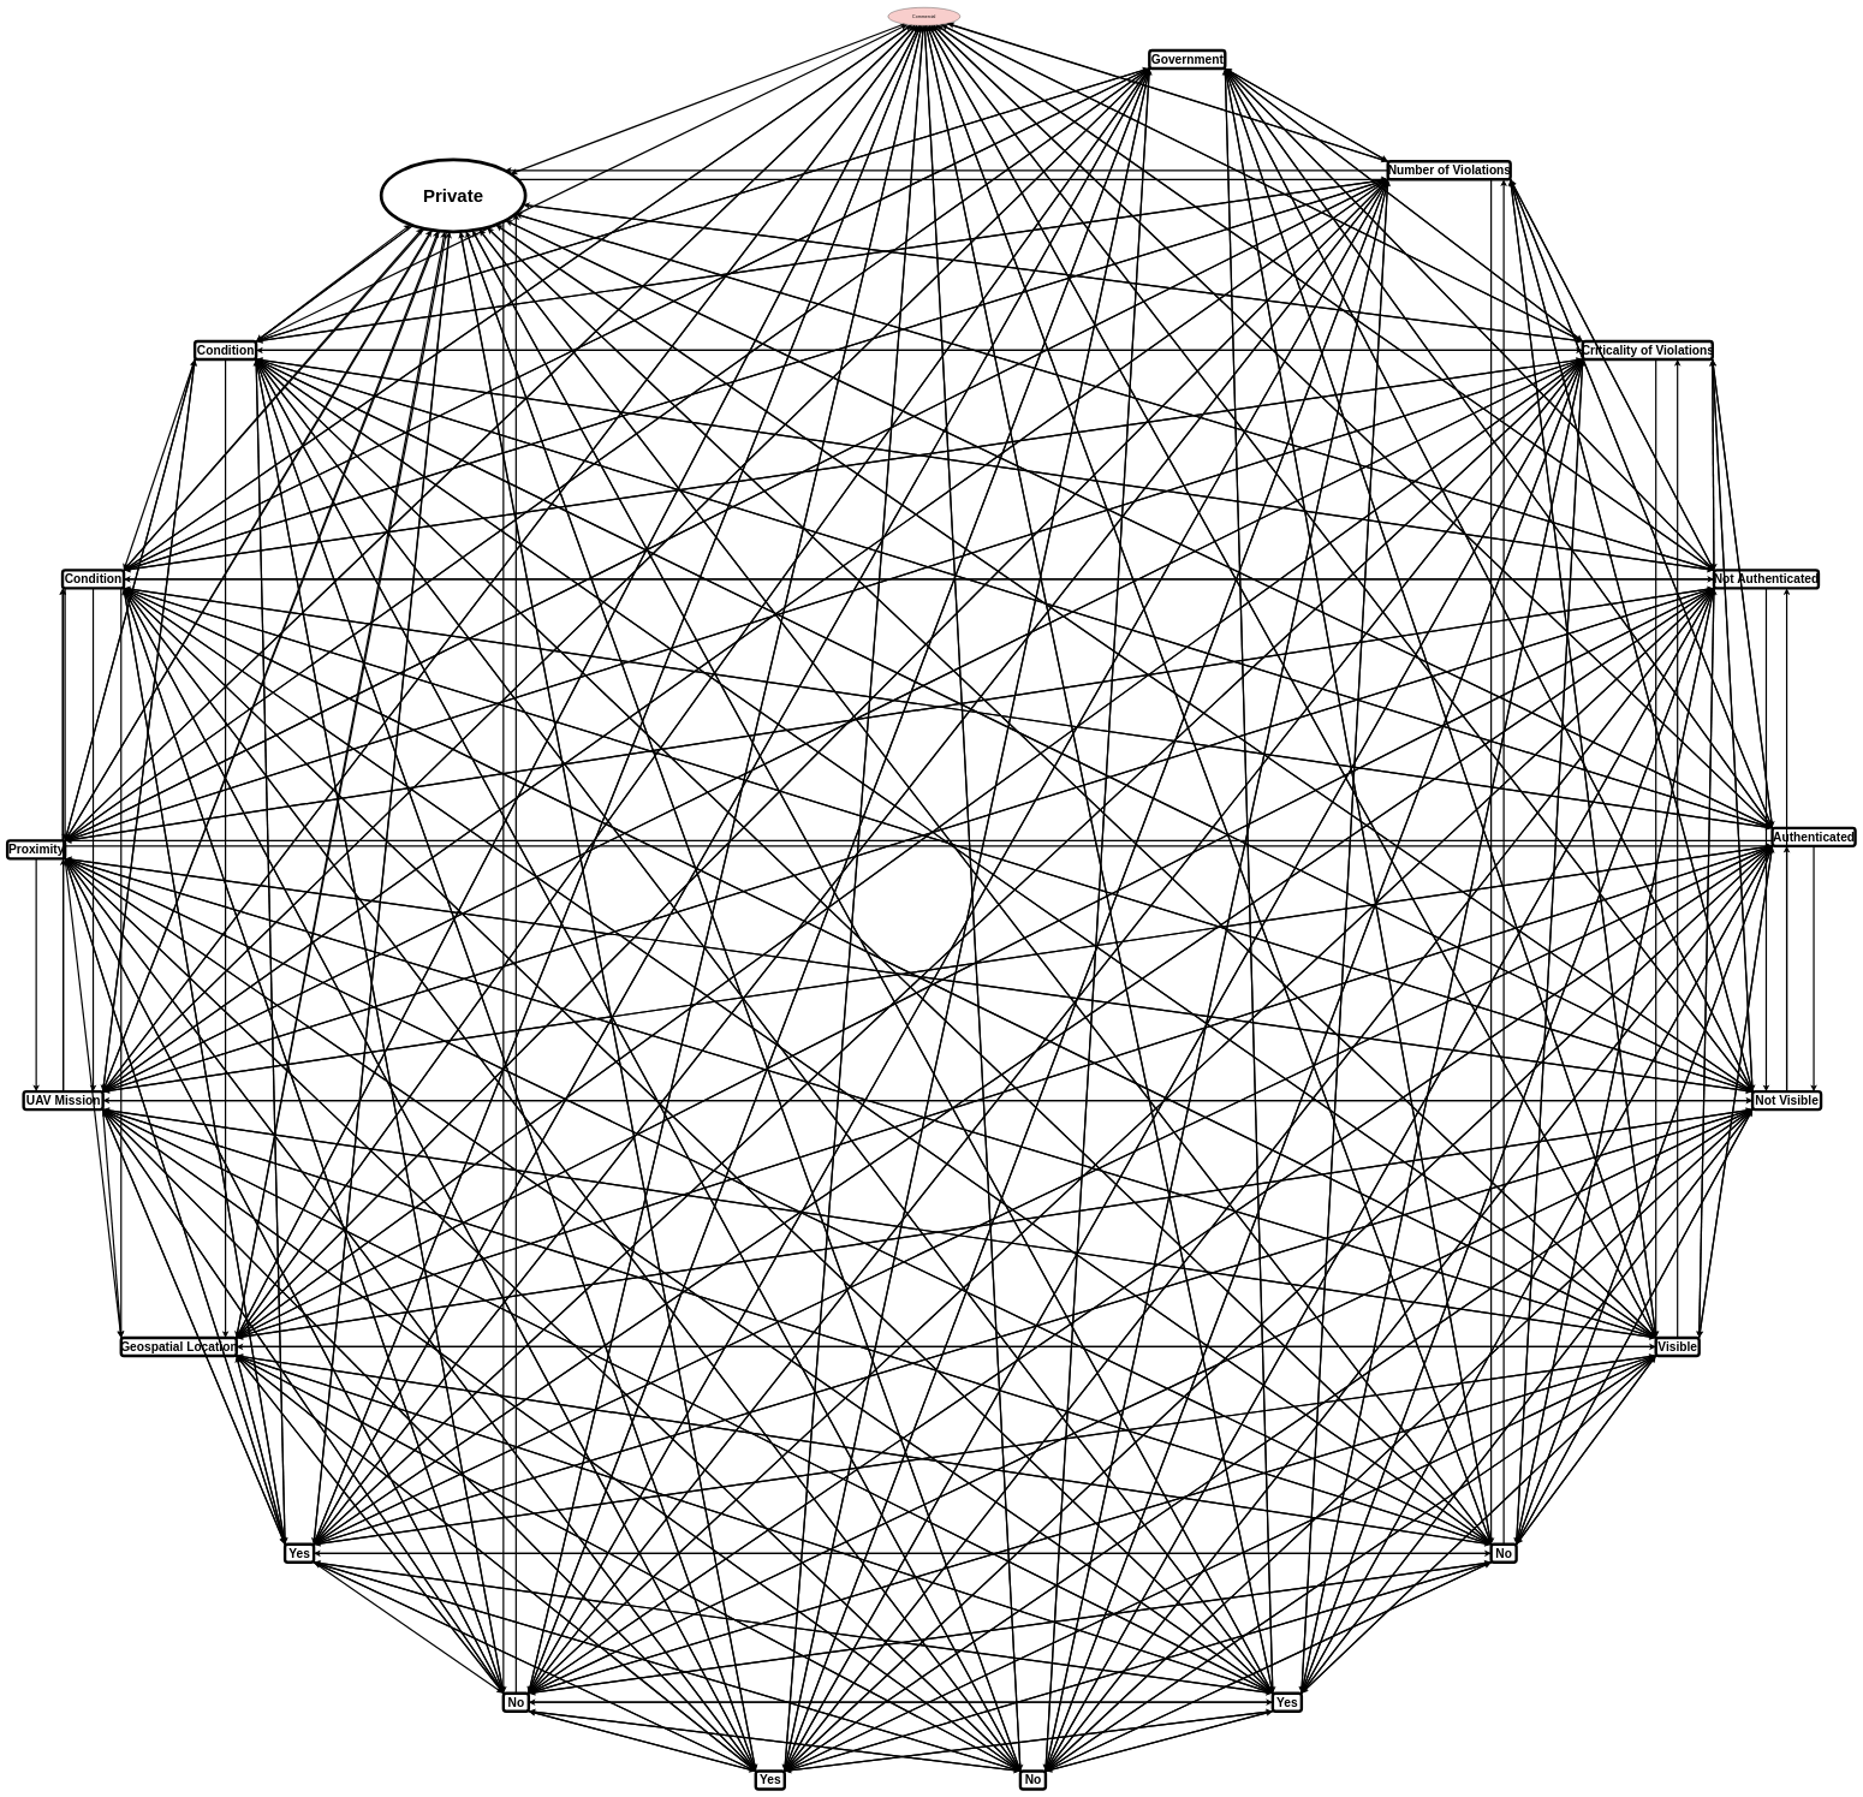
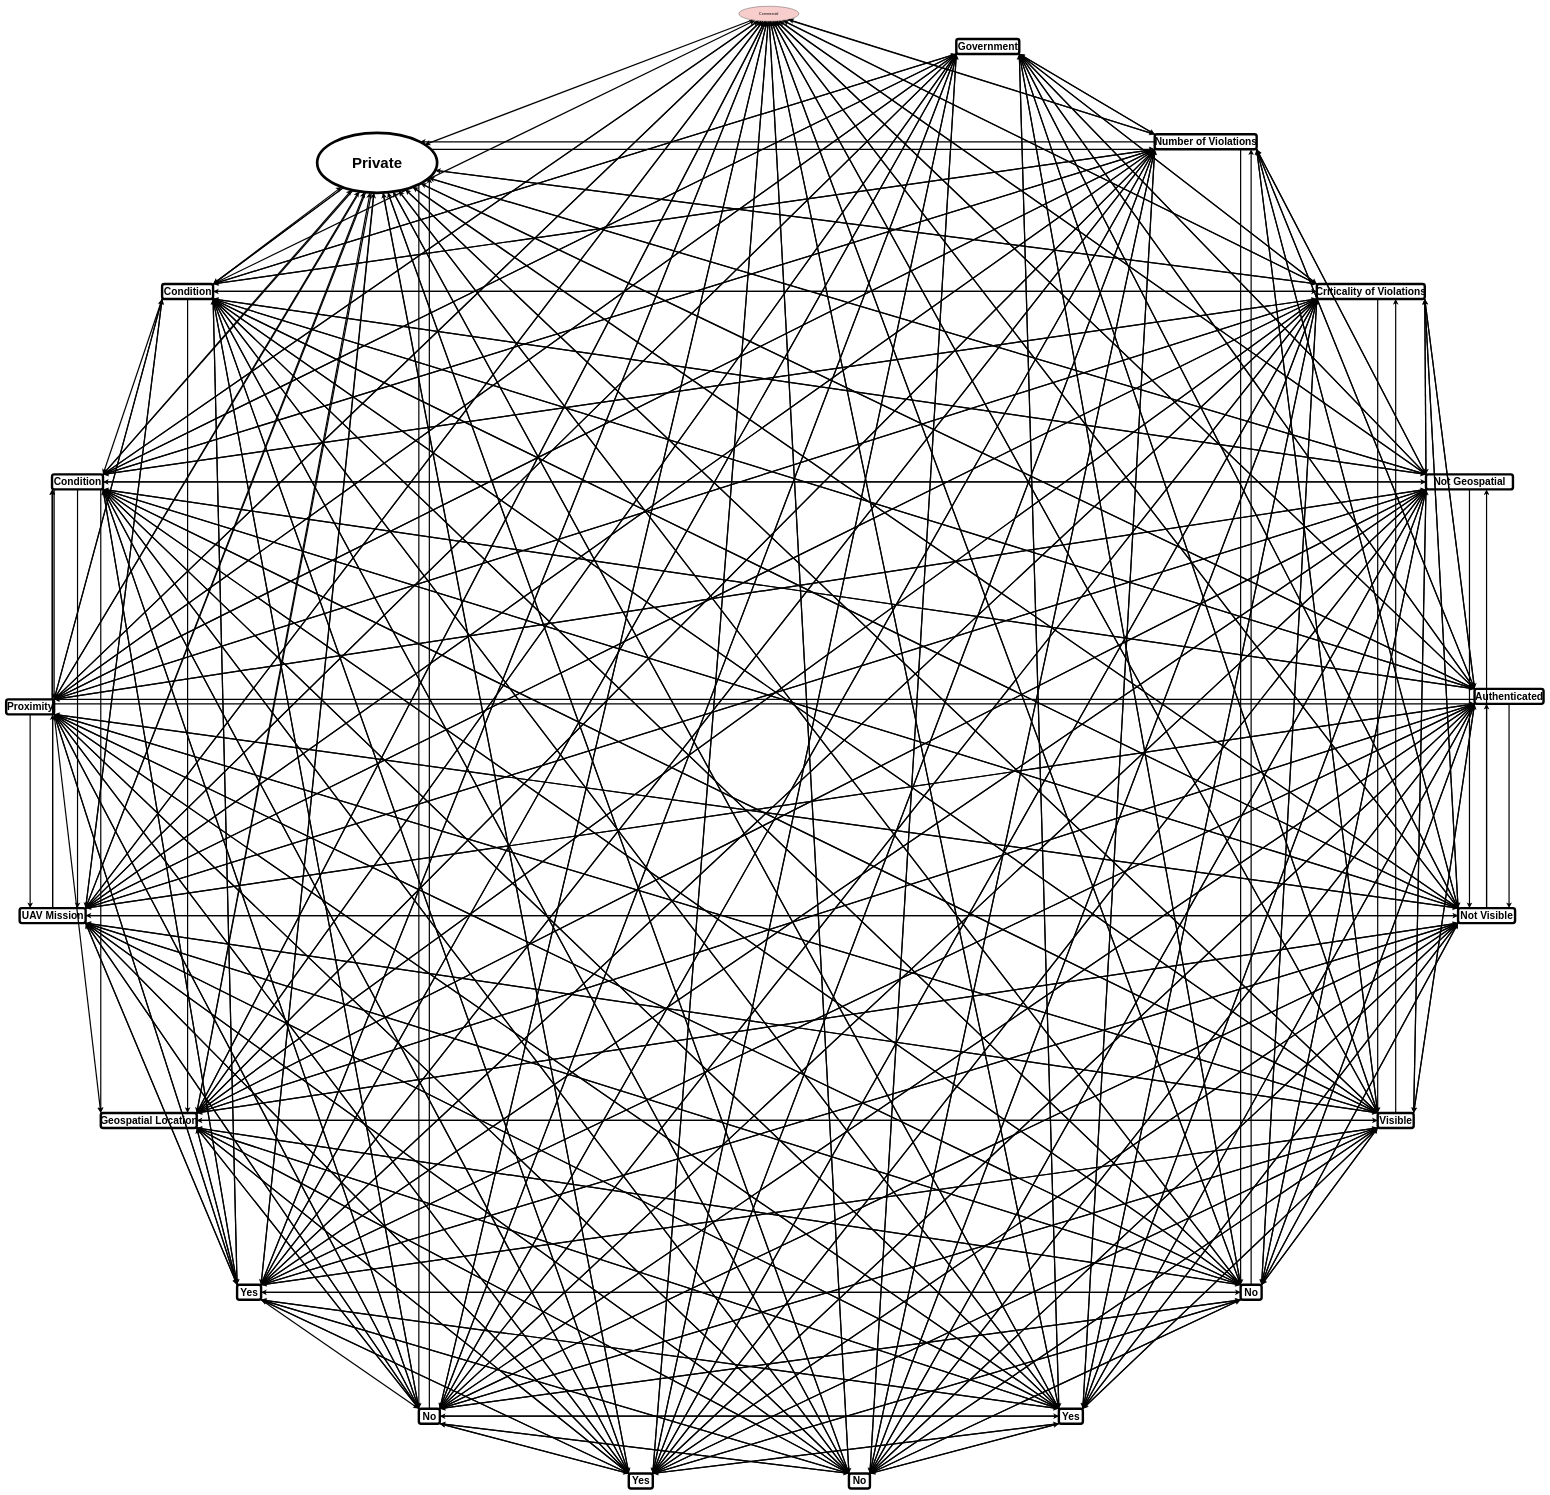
- <mxCell id="54" value="Government" style="text;html=1;align=center;verticalAlign=middle;resizable=0;points=[];autosize=1;strokeColor=default;fillColor=none;fontSize=34;fontStyle=1;strokeWidth=8;rounded=1;glass=0;" parent="1" vertex="1"><mxGeometry x="3188" y="139" width="210" height="50" as="geometry" /></mxCell>
+ <mxCell id="54" value="Government" style="text;html=1;align=center;verticalAlign=middle;resizable=0;points=[];autosize=1;strokeColor=default;fillColor=none;fontSize=34;fontStyle=1;strokeWidth=8;rounded=1;glass=0;" parent="1" vertex="1"><mxGeometry x="3188" y="129" width="210" height="50" as="geometry" /></mxCell>
- <mxCell id="111" value="Not Authenticated" style="text;html=1;align=center;verticalAlign=middle;resizable=0;points=[];autosize=1;strokeColor=default;fillColor=none;fontSize=34;fontStyle=1;strokeWidth=8;rounded=1;glass=0;" parent="1" vertex="1"><mxGeometry x="4754" y="1581" width="290" height="50" as="geometry" /></mxCell>
+ <mxCell id="111" value="Not Geospatial" style="text;html=1;align=center;verticalAlign=middle;resizable=0;points=[];autosize=1;strokeColor=default;fillColor=none;fontSize=34;fontStyle=1;strokeWidth=8;rounded=1;glass=0;" parent="1" vertex="1"><mxGeometry x="4754" y="1581" width="290" height="50" as="geometry" /></mxCell>
- <mxCell id="315" style="edgeStyle=orthogonalEdgeStyle;rounded=0;orthogonalLoop=1;jettySize=auto;html=1;noEdgeStyle=1;orthogonal=1;strokeWidth=4;fontSize=22;" parent="1" source="319" target="299" edge="1"><mxGeometry relative="1" as="geometry" /></mxCell>
